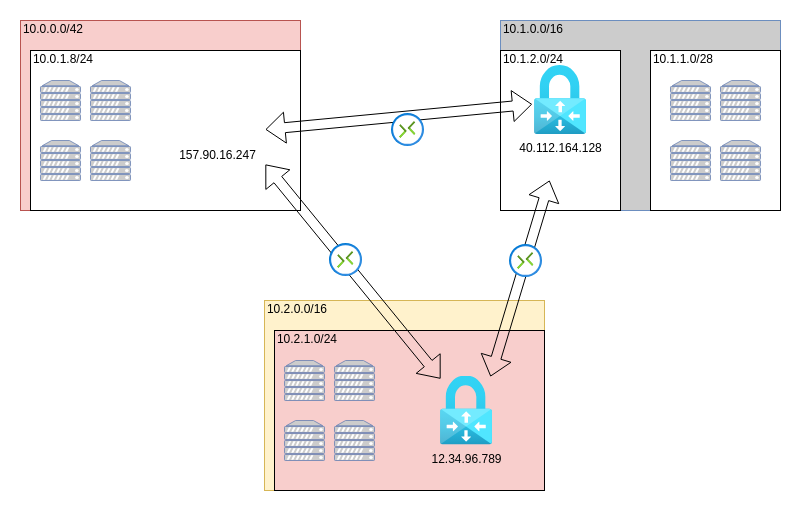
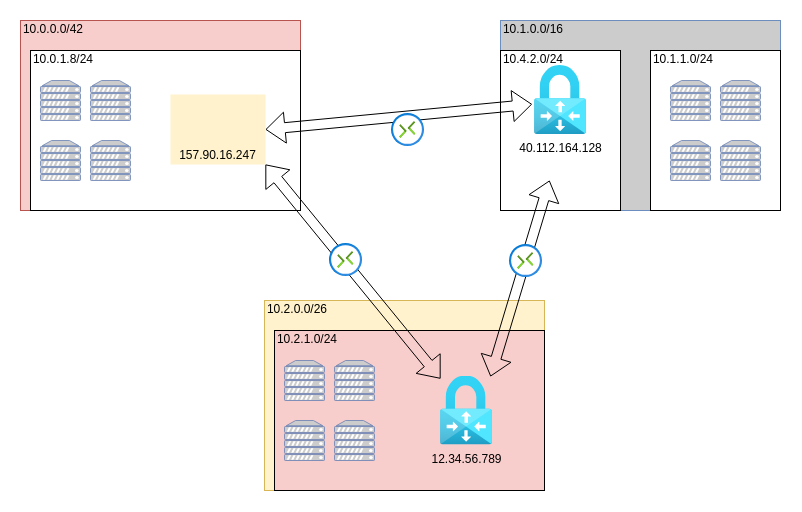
- <mxCell id="5" value="10.1.2.0/24" style="rounded=0;whiteSpace=wrap;html=1;spacingBottom=-18;labelPosition=left;verticalLabelPosition=top;align=right;verticalAlign=bottom;spacingRight=-65;" parent="1" vertex="1"><mxGeometry x="500" y="50" width="120" height="160" as="geometry" /></mxCell>
+ <mxCell id="5" value="10.4.2.0/24" style="rounded=0;whiteSpace=wrap;html=1;spacingBottom=-18;labelPosition=left;verticalLabelPosition=top;align=right;verticalAlign=bottom;spacingRight=-65;" parent="1" vertex="1"><mxGeometry x="500" y="50" width="120" height="160" as="geometry" /></mxCell>
- <mxCell id="9" value="10.1.1.0/28" style="rounded=0;whiteSpace=wrap;html=1;spacingBottom=-18;labelPosition=left;verticalLabelPosition=top;align=right;verticalAlign=bottom;spacingRight=-65;" parent="1" vertex="1"><mxGeometry x="650" y="50" width="130" height="160" as="geometry" /></mxCell>
+ <mxCell id="9" value="10.1.1.0/24" style="rounded=0;whiteSpace=wrap;html=1;spacingBottom=-18;labelPosition=left;verticalLabelPosition=top;align=right;verticalAlign=bottom;spacingRight=-65;" parent="1" vertex="1"><mxGeometry x="650" y="50" width="130" height="160" as="geometry" /></mxCell>
- <mxCell id="18" value="157.90.16.247" style="rounded=0;whiteSpace=wrap;html=1;horizontal=1;image=https://upload.wikimedia.org/wikipedia/de/f/fd/Strongswan.png;glass=0;strokeColor=none;imageVerticalAlign=top;imageAlign=center;imageWidth=80;imageHeight=52;verticalAlign=bottom;" parent="1" vertex="1"><mxGeometry x="170" y="94" width="95" height="70" as="geometry" /></mxCell>
+ <mxCell id="18" value="157.90.16.247" style="rounded=0;whiteSpace=wrap;html=1;horizontal=1;image=https://upload.wikimedia.org/wikipedia/de/f/fd/Strongswan.png;glass=0;strokeColor=none;imageVerticalAlign=top;imageAlign=center;imageWidth=80;imageHeight=52;verticalAlign=bottom;fillColor=#fff2cc;" parent="1" vertex="1"><mxGeometry x="170" y="94" width="95" height="70" as="geometry" /></mxCell>
- <mxCell id="19" value="10.2.0.0/16" style="rounded=0;whiteSpace=wrap;html=1;align=right;labelPosition=left;verticalLabelPosition=top;verticalAlign=bottom;horizontal=1;spacingBottom=-18;spacingLeft=0;spacingRight=-65;fillColor=#fff2cc;strokeColor=#d6b656;" vertex="1" parent="1"><mxGeometry x="264" y="300" width="280" height="190" as="geometry" /></mxCell>
+ <mxCell id="19" value="10.2.0.0/26" style="rounded=0;whiteSpace=wrap;html=1;align=right;labelPosition=left;verticalLabelPosition=top;verticalAlign=bottom;horizontal=1;spacingBottom=-18;spacingLeft=0;spacingRight=-65;fillColor=#fff2cc;strokeColor=#d6b656;" vertex="1" parent="1"><mxGeometry x="264" y="300" width="280" height="190" as="geometry" /></mxCell>
- <mxCell id="25" value="12.34.96.789" style="aspect=fixed;html=1;points=[];align=center;image;fontSize=12;image=img/lib/azure2/networking/Virtual_Network_Gateways.svg;labelBackgroundColor=none;" vertex="1" parent="1"><mxGeometry x="440" y="375.5" width="52" height="69" as="geometry" /></mxCell>
+ <mxCell id="25" value="12.34.56.789" style="aspect=fixed;html=1;points=[];align=center;image;fontSize=12;image=img/lib/azure2/networking/Virtual_Network_Gateways.svg;labelBackgroundColor=none;" vertex="1" parent="1"><mxGeometry x="440" y="375.5" width="52" height="69" as="geometry" /></mxCell>
